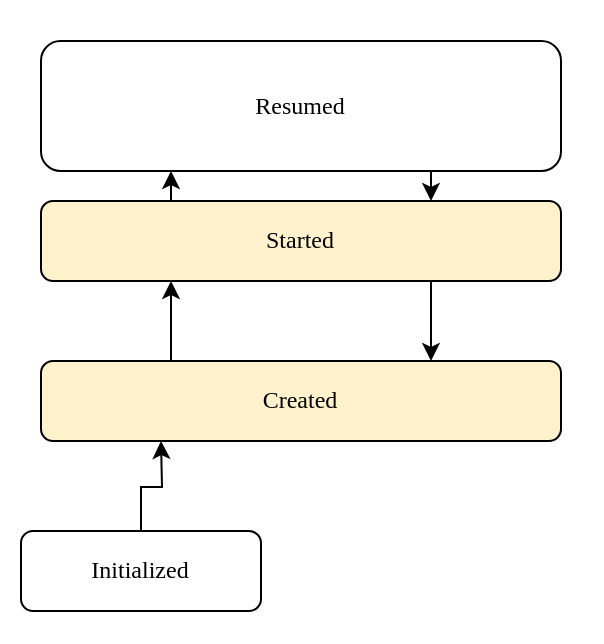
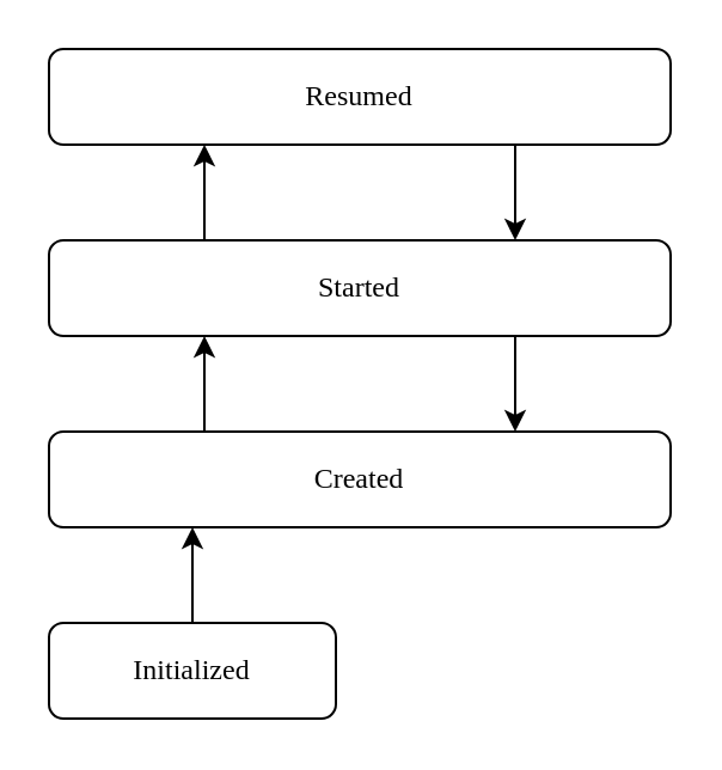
- <mxCell id="10" value="Resumed" style="rounded=1;whiteSpace=wrap;html=1;fontFamily=Verdana;" parent="1" vertex="1"><mxGeometry x="20" y="20" width="260" height="65" as="geometry" /></mxCell>
+ <mxCell id="10" value="Resumed" style="rounded=1;whiteSpace=wrap;html=1;fontFamily=Verdana;" parent="1" vertex="1"><mxGeometry x="20" y="20" width="260" height="40" as="geometry" /></mxCell>
- <mxCell id="8" value="Started" style="rounded=1;whiteSpace=wrap;html=1;fontFamily=Verdana;fillColor=#fff2cc;" parent="1" vertex="1"><mxGeometry x="20" y="100" width="260" height="40" as="geometry" /></mxCell>
+ <mxCell id="8" value="Started" style="rounded=1;whiteSpace=wrap;html=1;fontFamily=Verdana;" parent="1" vertex="1"><mxGeometry x="20" y="100" width="260" height="40" as="geometry" /></mxCell>
- <mxCell id="5" value="Created" style="rounded=1;whiteSpace=wrap;html=1;fontFamily=Verdana;fillColor=#fff2cc;" parent="1" vertex="1"><mxGeometry x="20" y="180" width="260" height="40" as="geometry" /></mxCell>
+ <mxCell id="5" value="Created" style="rounded=1;whiteSpace=wrap;html=1;fontFamily=Verdana;" parent="1" vertex="1"><mxGeometry x="20" y="180" width="260" height="40" as="geometry" /></mxCell>
- <mxCell id="3" value="Initialized" style="rounded=1;whiteSpace=wrap;html=1;fontFamily=Verdana;" parent="1" vertex="1"><mxGeometry x="10" y="265" width="120" height="40" as="geometry" /></mxCell>
+ <mxCell id="3" value="Initialized" style="rounded=1;whiteSpace=wrap;html=1;fontFamily=Verdana;" parent="1" vertex="1"><mxGeometry x="20" y="260" width="120" height="40" as="geometry" /></mxCell>
